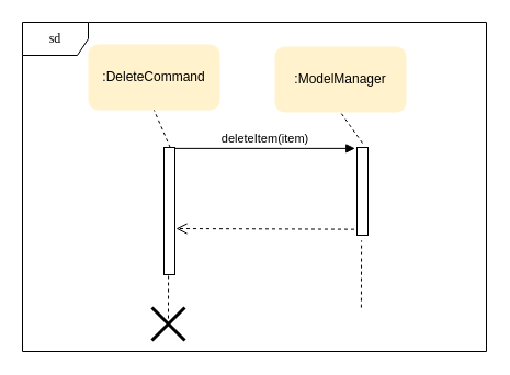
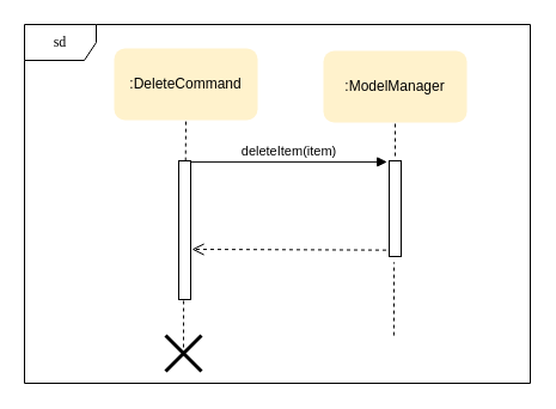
- <mxCell id="3" value=":DeleteCommand" style="rounded=1;whiteSpace=wrap;html=1;fillColor=#fff2cc;strokeColor=none;" vertex="1" parent="1"><mxGeometry x="80" y="40" width="120" height="60" as="geometry" /></mxCell>
+ <mxCell id="3" value=":DeleteCommand" style="rounded=1;whiteSpace=wrap;html=1;fillColor=#fff2cc;strokeColor=none;" vertex="1" parent="1"><mxGeometry x="95" y="40" width="120" height="60" as="geometry" /></mxCell>
- <mxCell id="4" value=":ModelManager" style="rounded=1;whiteSpace=wrap;html=1;fillColor=#fff2cc;strokeColor=none;" vertex="1" parent="1"><mxGeometry x="250" y="42" width="120" height="60" as="geometry" /></mxCell>
+ <mxCell id="4" value=":ModelManager" style="rounded=1;whiteSpace=wrap;html=1;fillColor=#fff2cc;strokeColor=none;" vertex="1" parent="1"><mxGeometry x="270" y="42" width="120" height="60" as="geometry" /></mxCell>
